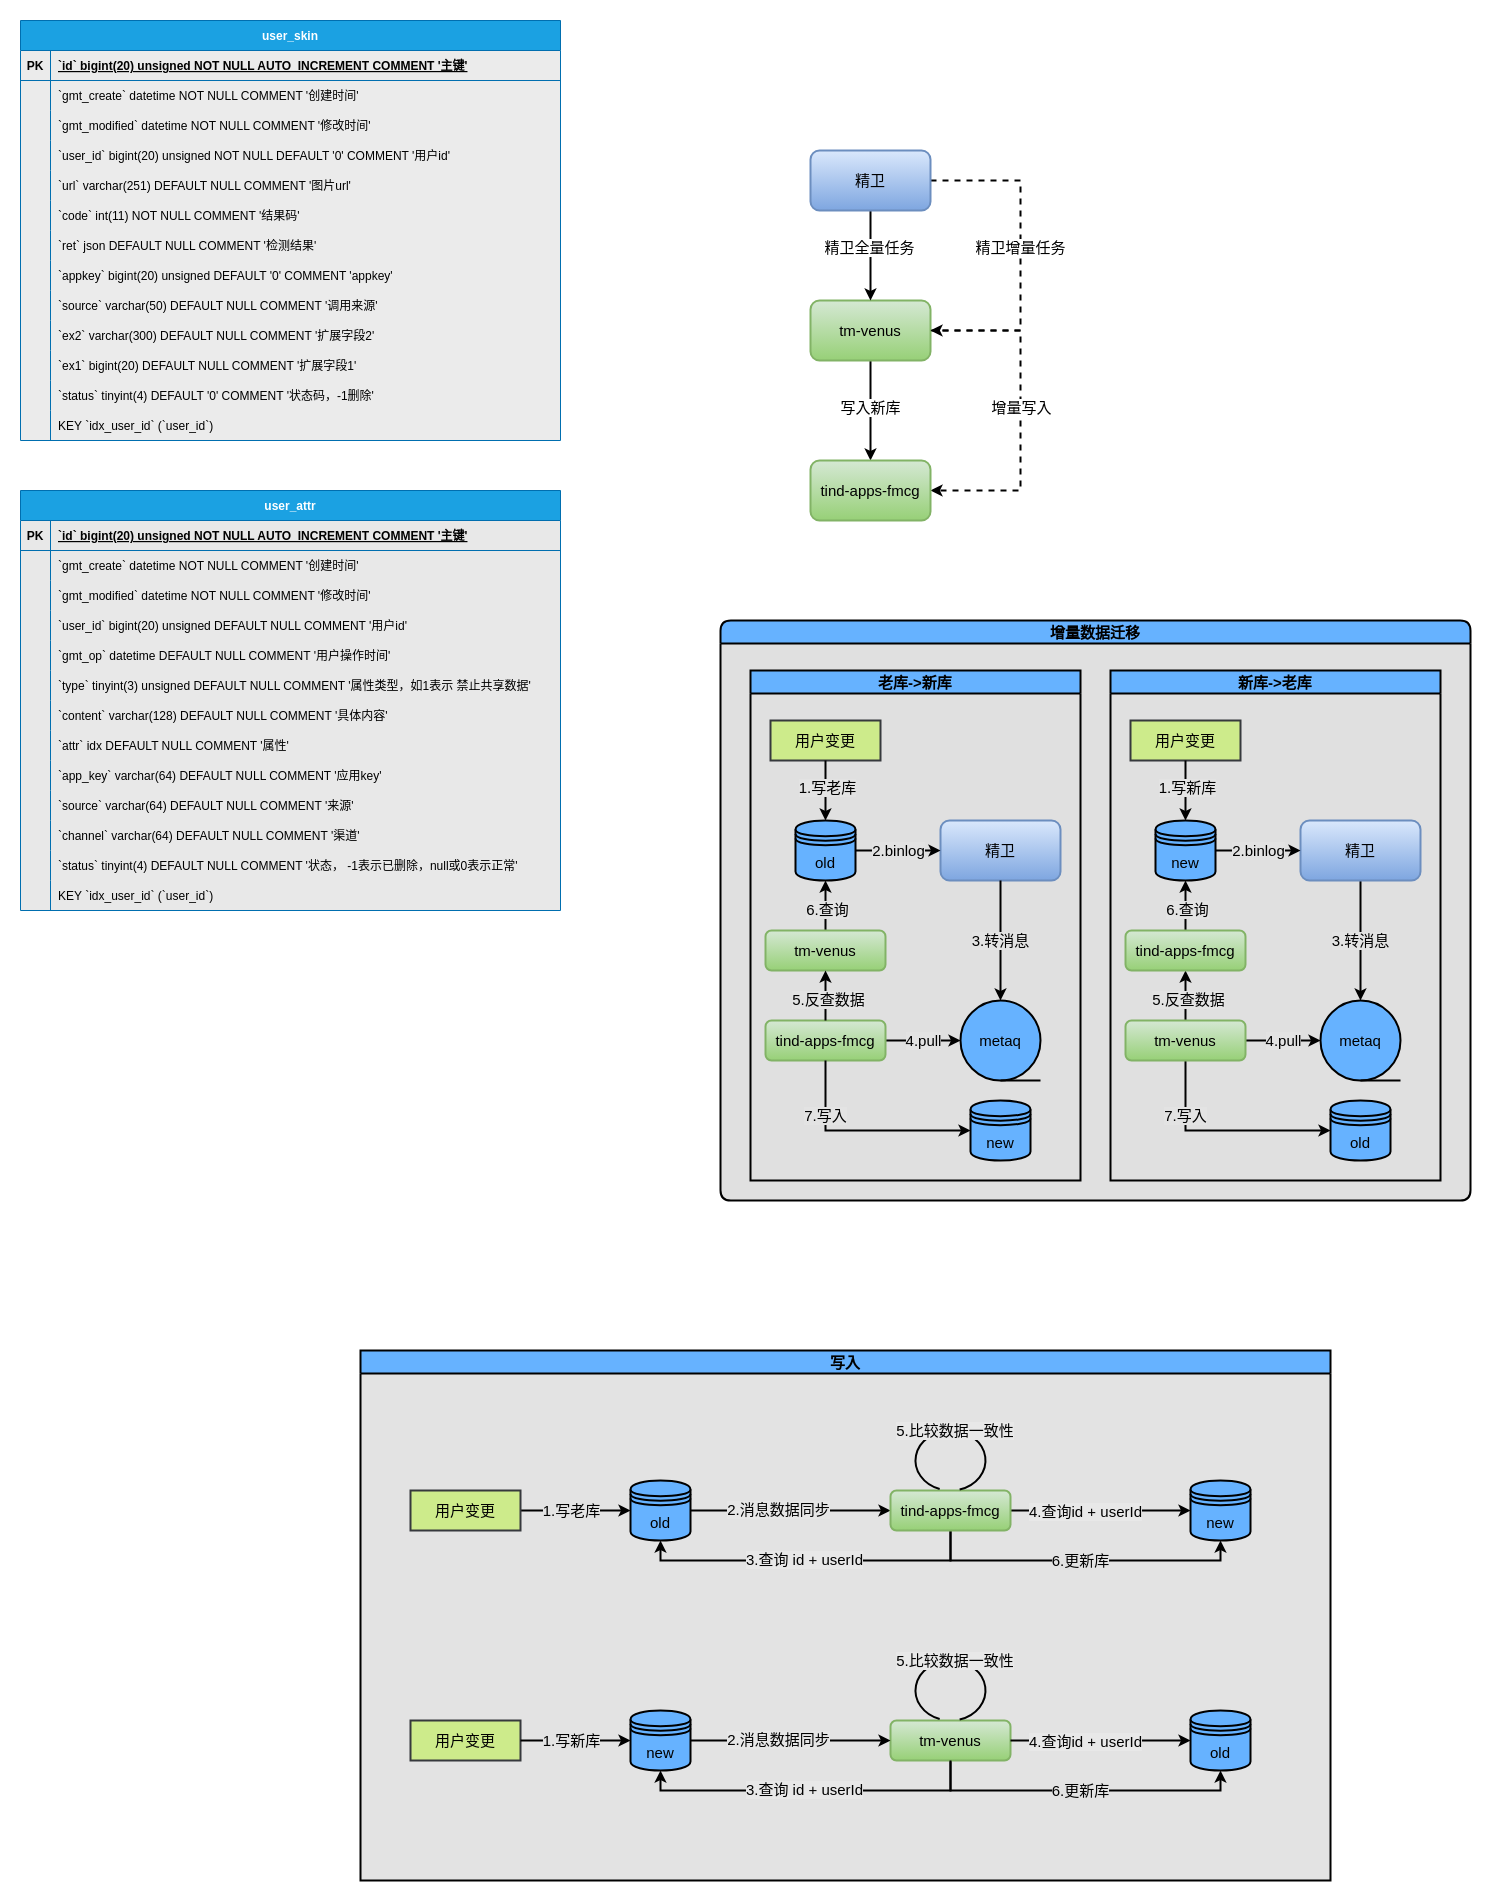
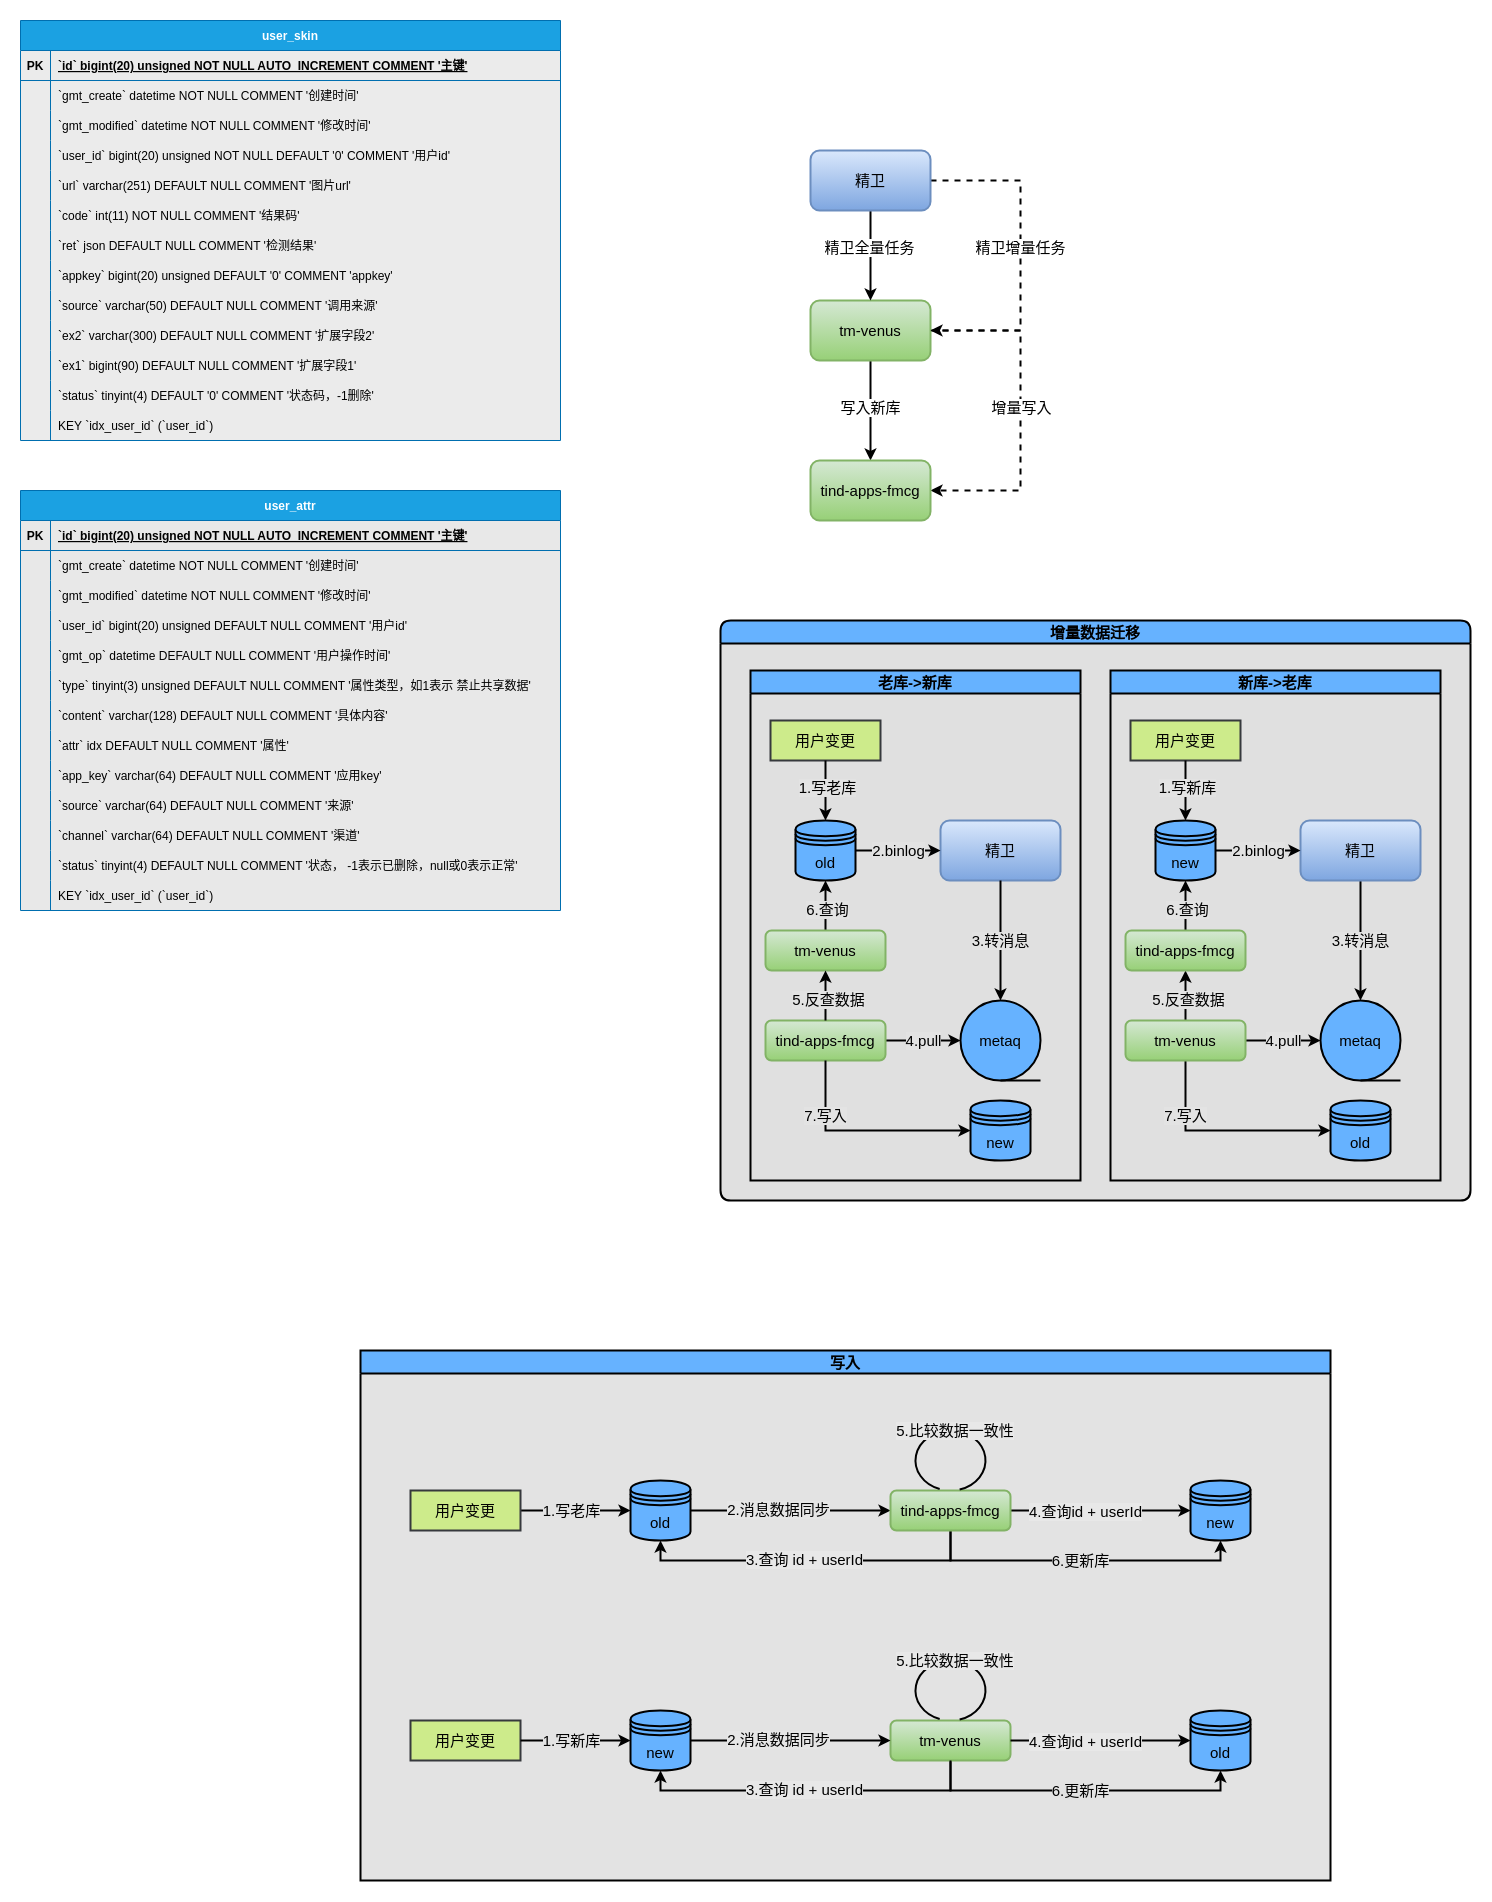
- <mxCell id="40" value="`ex1` bigint(20) DEFAULT NULL COMMENT '扩展字段1'" style="shape=partialRectangle;overflow=hidden;connectable=0;fillColor=none;align=left;strokeColor=inherit;top=0;left=0;bottom=0;right=0;spacingLeft=6;" vertex="1" parent="38"><mxGeometry x="30" width="510" height="30" as="geometry"><mxRectangle width="510" height="30" as="alternateBounds" /></mxGeometry></mxCell>
+ <mxCell id="40" value="`ex1` bigint(90) DEFAULT NULL COMMENT '扩展字段1'" style="shape=partialRectangle;overflow=hidden;connectable=0;fillColor=none;align=left;strokeColor=inherit;top=0;left=0;bottom=0;right=0;spacingLeft=6;" vertex="1" parent="38"><mxGeometry x="30" width="510" height="30" as="geometry"><mxRectangle width="510" height="30" as="alternateBounds" /></mxGeometry></mxCell>
